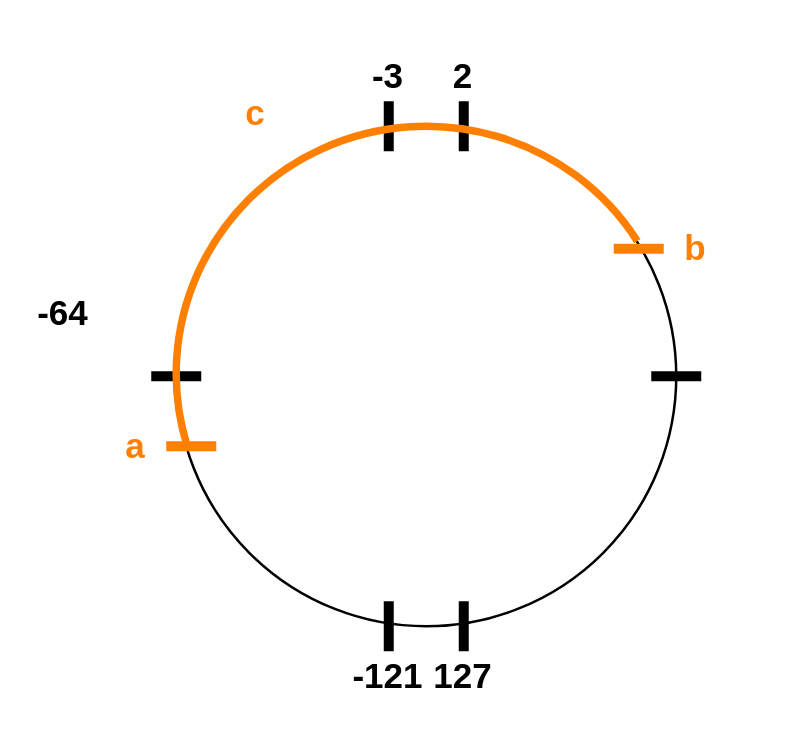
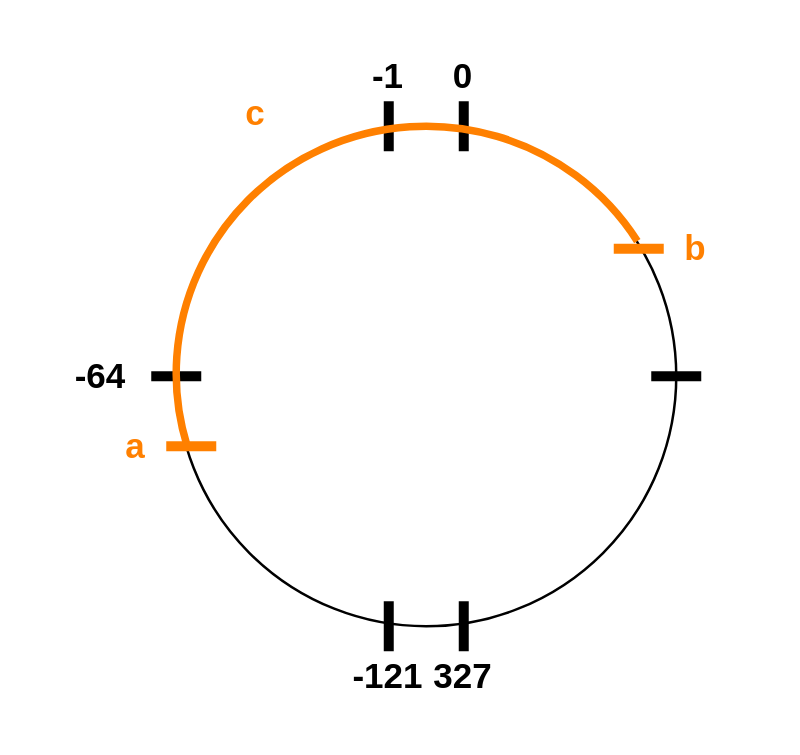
- <mxCell id="9" value="-3" style="text;html=1;strokeColor=none;fillColor=none;align=center;verticalAlign=middle;whiteSpace=wrap;rounded=0;fontStyle=1;fontSize=14;" vertex="1" parent="1"><mxGeometry x="135" y="20" width="40" height="20" as="geometry" /></mxCell>
+ <mxCell id="9" value="-1" style="text;html=1;strokeColor=none;fillColor=none;align=center;verticalAlign=middle;whiteSpace=wrap;rounded=0;fontStyle=1;fontSize=14;" vertex="1" parent="1"><mxGeometry x="135" y="20" width="40" height="20" as="geometry" /></mxCell>
- <mxCell id="10" value="2" style="text;html=1;strokeColor=none;fillColor=none;align=center;verticalAlign=middle;whiteSpace=wrap;rounded=0;fontStyle=1;fontSize=14;" vertex="1" parent="1"><mxGeometry x="165" y="20" width="40" height="20" as="geometry" /></mxCell>
+ <mxCell id="10" value="0" style="text;html=1;strokeColor=none;fillColor=none;align=center;verticalAlign=middle;whiteSpace=wrap;rounded=0;fontStyle=1;fontSize=14;" vertex="1" parent="1"><mxGeometry x="165" y="20" width="40" height="20" as="geometry" /></mxCell>
- <mxCell id="13" value="-64" style="text;html=1;strokeColor=none;fillColor=none;align=center;verticalAlign=middle;whiteSpace=wrap;rounded=0;fontStyle=1;fontSize=14;" vertex="1" parent="1"><mxGeometry x="5" y="115" width="40" height="20" as="geometry" /></mxCell>
+ <mxCell id="13" value="-64" style="text;html=1;strokeColor=none;fillColor=none;align=center;verticalAlign=middle;whiteSpace=wrap;rounded=0;fontStyle=1;fontSize=14;" vertex="1" parent="1"><mxGeometry x="20" y="140" width="40" height="20" as="geometry" /></mxCell>
- <mxCell id="11" value="127" style="text;html=1;strokeColor=none;fillColor=none;align=center;verticalAlign=middle;whiteSpace=wrap;rounded=0;fontStyle=1;fontSize=14;" vertex="1" parent="1"><mxGeometry x="165" y="260" width="40" height="20" as="geometry" /></mxCell>
+ <mxCell id="11" value="327" style="text;html=1;strokeColor=none;fillColor=none;align=center;verticalAlign=middle;whiteSpace=wrap;rounded=0;fontStyle=1;fontSize=14;" vertex="1" parent="1"><mxGeometry x="165" y="260" width="40" height="20" as="geometry" /></mxCell>
